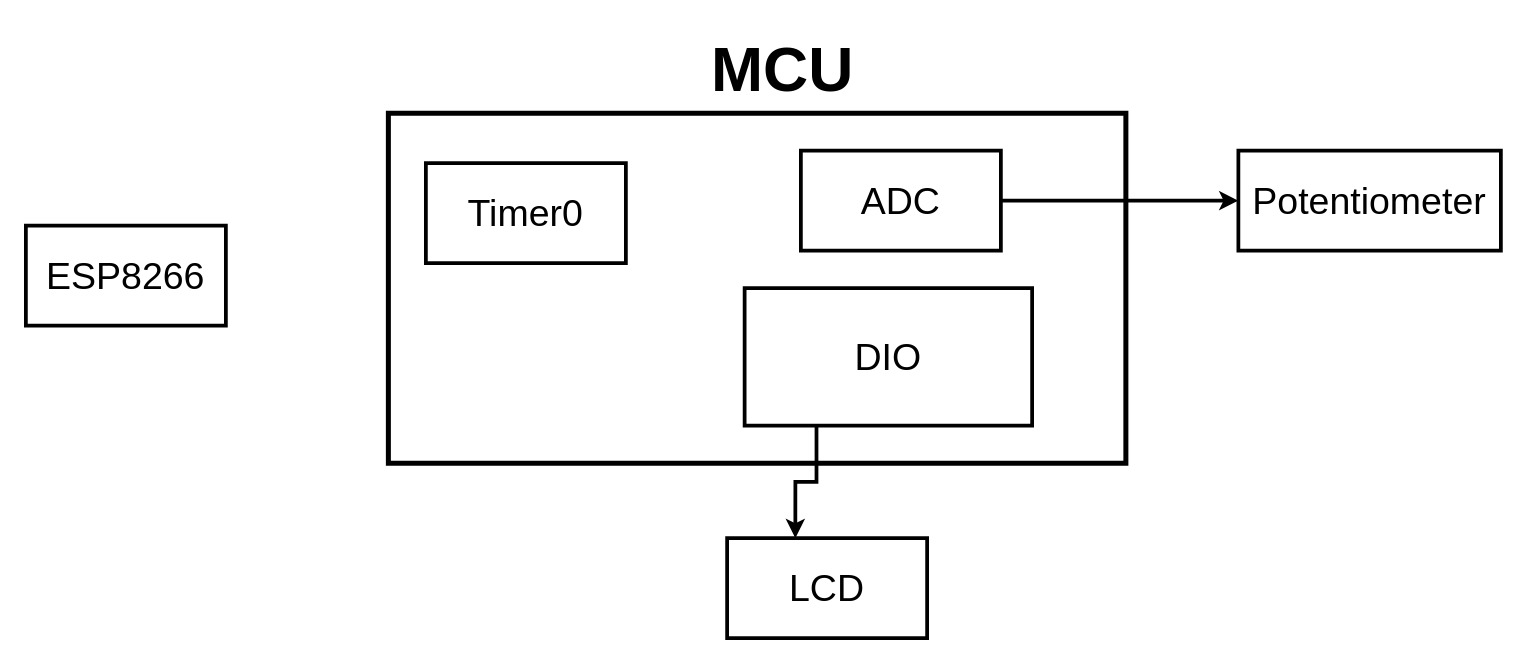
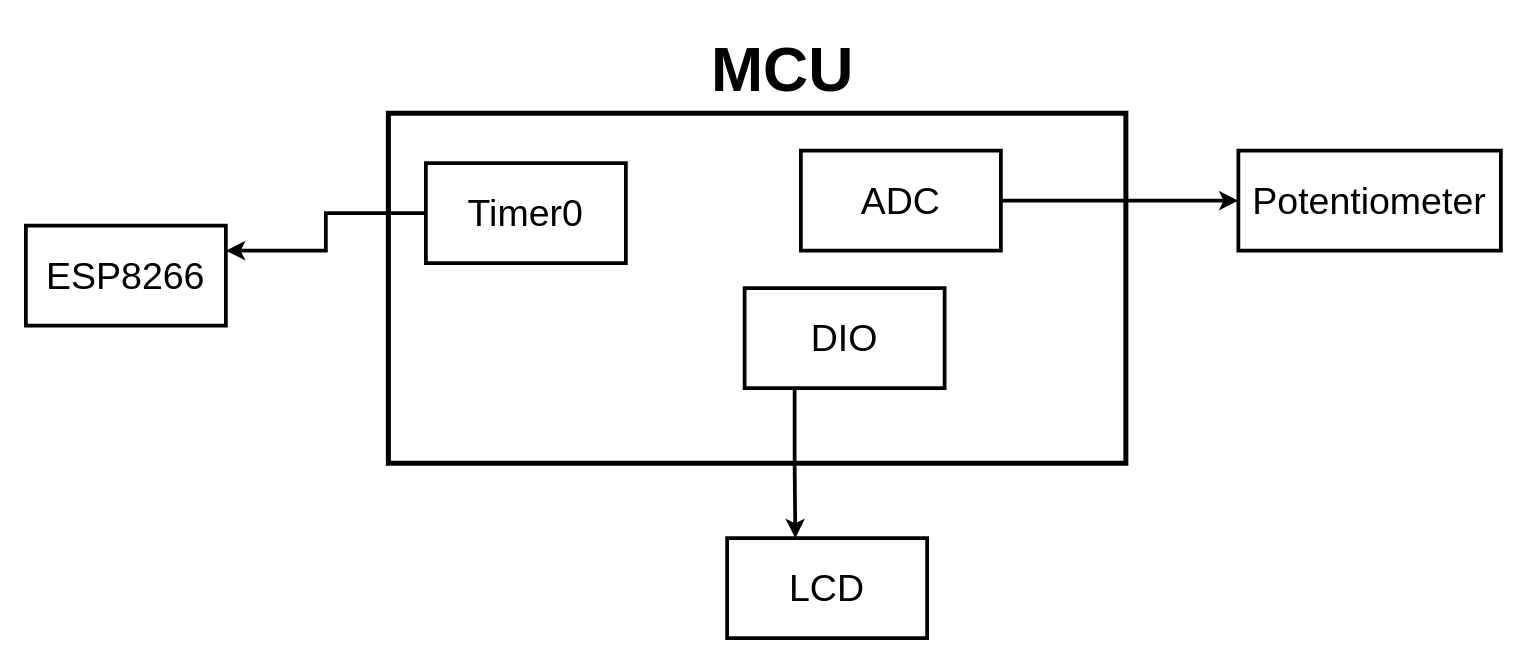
+ <mxCell id="4" style="edgeStyle=orthogonalEdgeStyle;rounded=0;orthogonalLoop=1;jettySize=auto;html=1;exitX=0;exitY=0.5;exitDx=0;exitDy=0;entryX=1;entryY=0.25;entryDx=0;entryDy=0;strokeWidth=3;" parent="1" source="5" target="7" edge="1"><mxGeometry relative="1" as="geometry" /></mxCell>
- <mxCell id="6" value="&lt;font style=&quot;font-size: 30px;&quot;&gt;DIO&lt;/font&gt;" style="rounded=0;whiteSpace=wrap;html=1;fillColor=none;strokeWidth=3;" parent="1" vertex="1"><mxGeometry x="595" y="230" width="230" height="110" as="geometry" /></mxCell>
+ <mxCell id="6" value="&lt;font style=&quot;font-size: 30px;&quot;&gt;DIO&lt;/font&gt;" style="rounded=0;whiteSpace=wrap;html=1;fillColor=none;strokeWidth=3;" parent="1" vertex="1"><mxGeometry x="595" y="230" width="160" height="80" as="geometry" /></mxCell>
